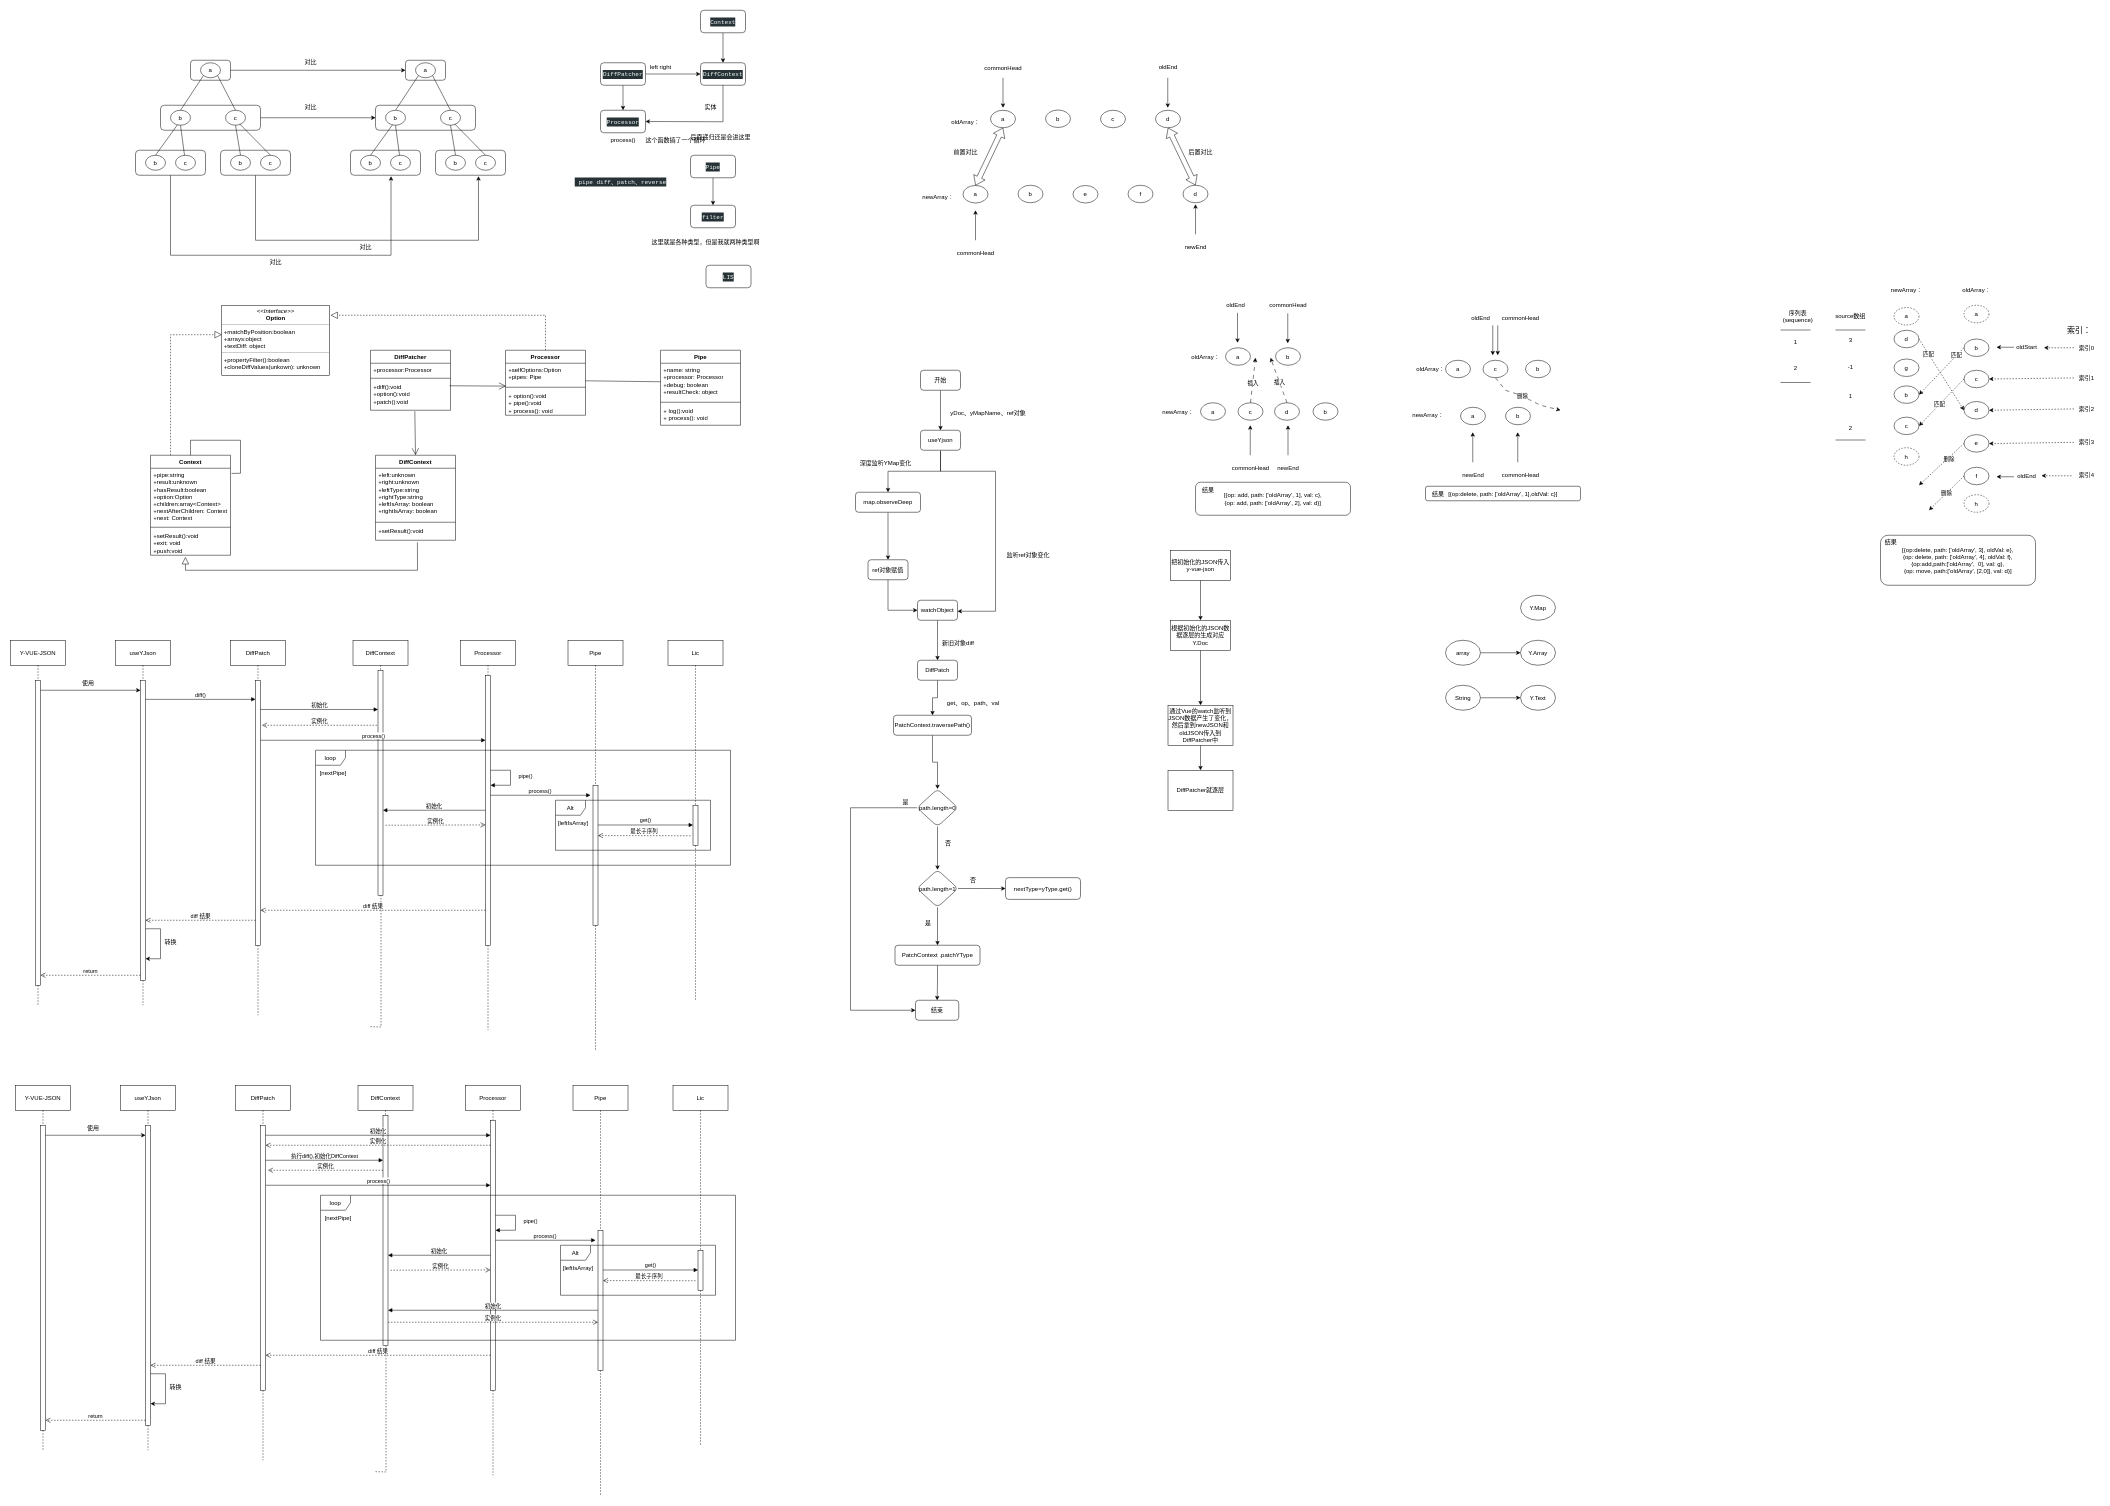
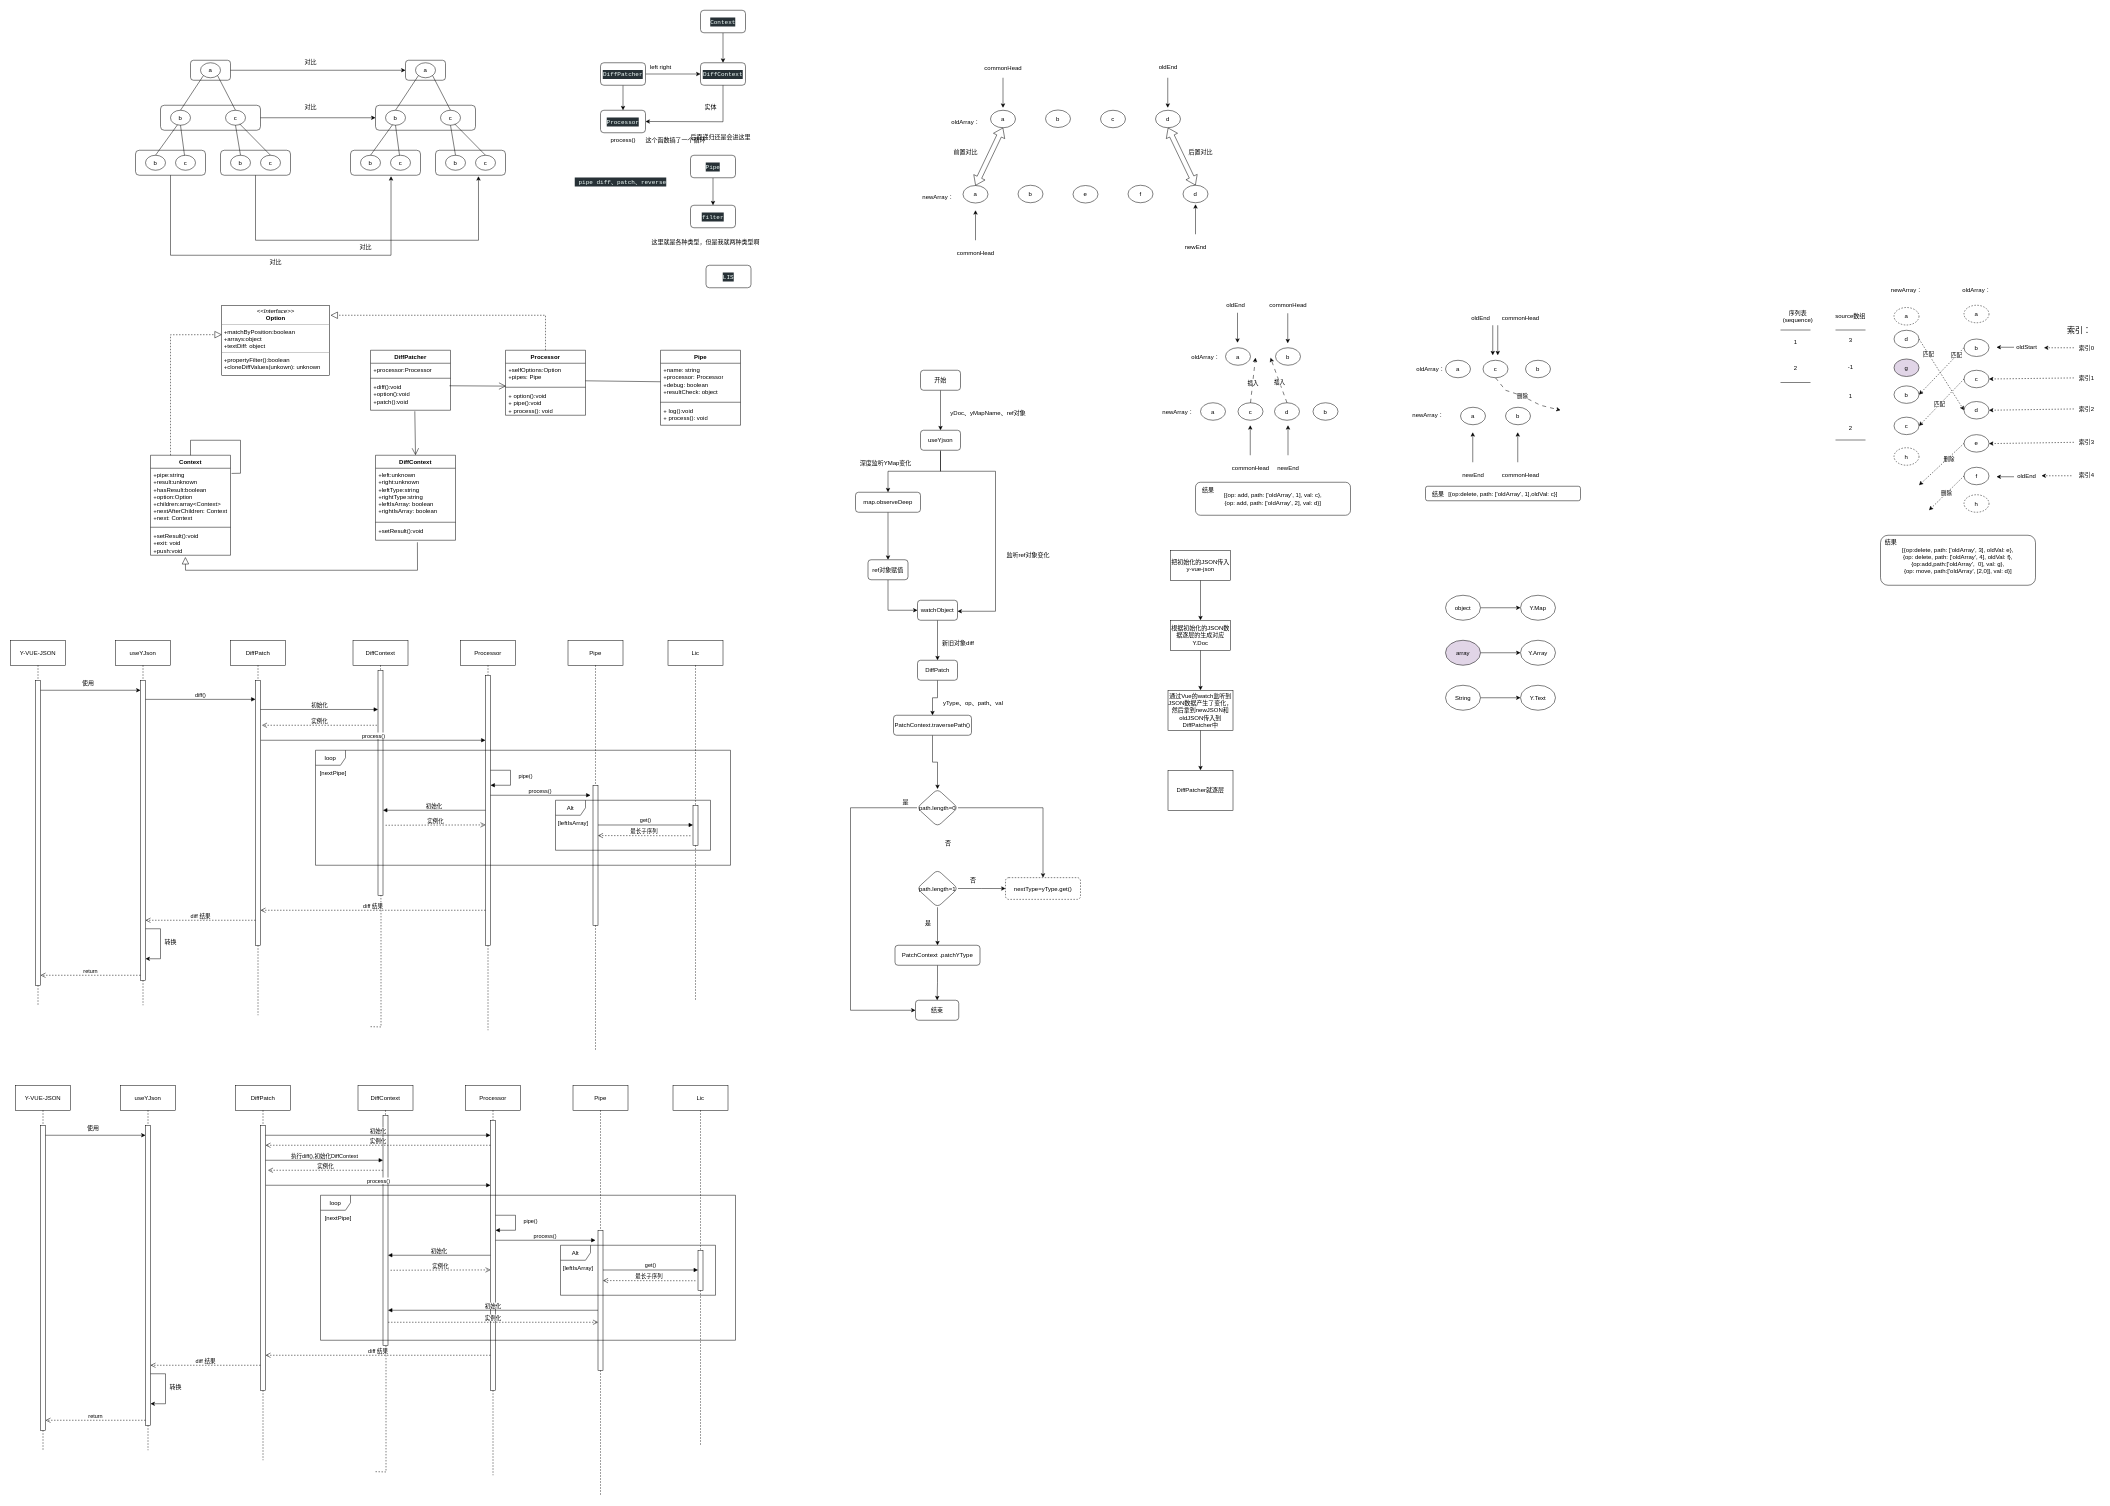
- <mxCell id="241" value="g" style="ellipse;whiteSpace=wrap;html=1;" parent="1" vertex="1"><mxGeometry x="3787" y="717.5" width="50" height="35" as="geometry" /></mxCell>
+ <mxCell id="241" value="g" style="ellipse;whiteSpace=wrap;html=1;fillColor=#e1d5e7;" parent="1" vertex="1"><mxGeometry x="3787" y="717.5" width="50" height="35" as="geometry" /></mxCell>
+ <mxCell id="291" value="object" style="ellipse;whiteSpace=wrap;html=1;" parent="1" vertex="1"><mxGeometry x="2890" y="1190" width="70" height="50" as="geometry" /></mxCell>
+ <mxCell id="290" value="" style="edgeStyle=orthogonalEdgeStyle;rounded=0;orthogonalLoop=1;jettySize=auto;html=1;" parent="1" source="291" target="292" edge="1"><mxGeometry relative="1" as="geometry" /></mxCell>
- <mxCell id="294" value="array" style="ellipse;whiteSpace=wrap;html=1;" parent="1" vertex="1"><mxGeometry x="2890" y="1280" width="70" height="50" as="geometry" /></mxCell>
+ <mxCell id="294" value="array" style="ellipse;whiteSpace=wrap;html=1;fillColor=#e1d5e7;" parent="1" vertex="1"><mxGeometry x="2890" y="1280" width="70" height="50" as="geometry" /></mxCell>
- <mxCell id="150" value="get、op、path、val" style="text;html=1;align=center;verticalAlign=middle;resizable=0;points=[];autosize=1;strokeColor=none;fillColor=none;" parent="1" vertex="1"><mxGeometry x="1875" y="1390" width="140" height="30" as="geometry" /></mxCell>
+ <mxCell id="150" value="yType、op、path、val" style="text;html=1;align=center;verticalAlign=middle;resizable=0;points=[];autosize=1;strokeColor=none;fillColor=none;" parent="1" vertex="1"><mxGeometry x="1875" y="1390" width="140" height="30" as="geometry" /></mxCell>
- <mxCell id="286" value="通过Vue的watch监听到JSON数据产生了变化，然后拿到newJSON和oldJSON传入到DiffPatcher中" style="rounded=0;whiteSpace=wrap;html=1;" parent="1" vertex="1"><mxGeometry x="2335" y="1410" width="130" height="80" as="geometry" /></mxCell>
+ <mxCell id="286" value="通过Vue的watch监听到JSON数据产生了变化，然后拿到newJSON和oldJSON传入到DiffPatcher中" style="rounded=0;whiteSpace=wrap;html=1;" parent="1" vertex="1"><mxGeometry x="2335" y="1380" width="130" height="80" as="geometry" /></mxCell>
- <mxCell id="154" value="" style="edgeStyle=orthogonalEdgeStyle;rounded=0;orthogonalLoop=1;jettySize=auto;html=1;" parent="1" source="155" target="159" edge="1"><mxGeometry relative="1" as="geometry" /></mxCell>
+ <mxCell id="154" value="" style="edgeStyle=orthogonalEdgeStyle;rounded=0;orthogonalLoop=1;jettySize=auto;html=1;" parent="1" source="155" target="161" edge="1"><mxGeometry relative="1" as="geometry" /></mxCell>
- <mxCell id="161" value="nextType=yType.get()" style="whiteSpace=wrap;html=1;rounded=1;" parent="1" vertex="1"><mxGeometry x="2010" y="1754.75" width="150" height="43.5" as="geometry" /></mxCell>
+ <mxCell id="161" value="nextType=yType.get()" style="whiteSpace=wrap;html=1;rounded=1;dashed=1;" parent="1" vertex="1"><mxGeometry x="2010" y="1754.75" width="150" height="43.5" as="geometry" /></mxCell>
